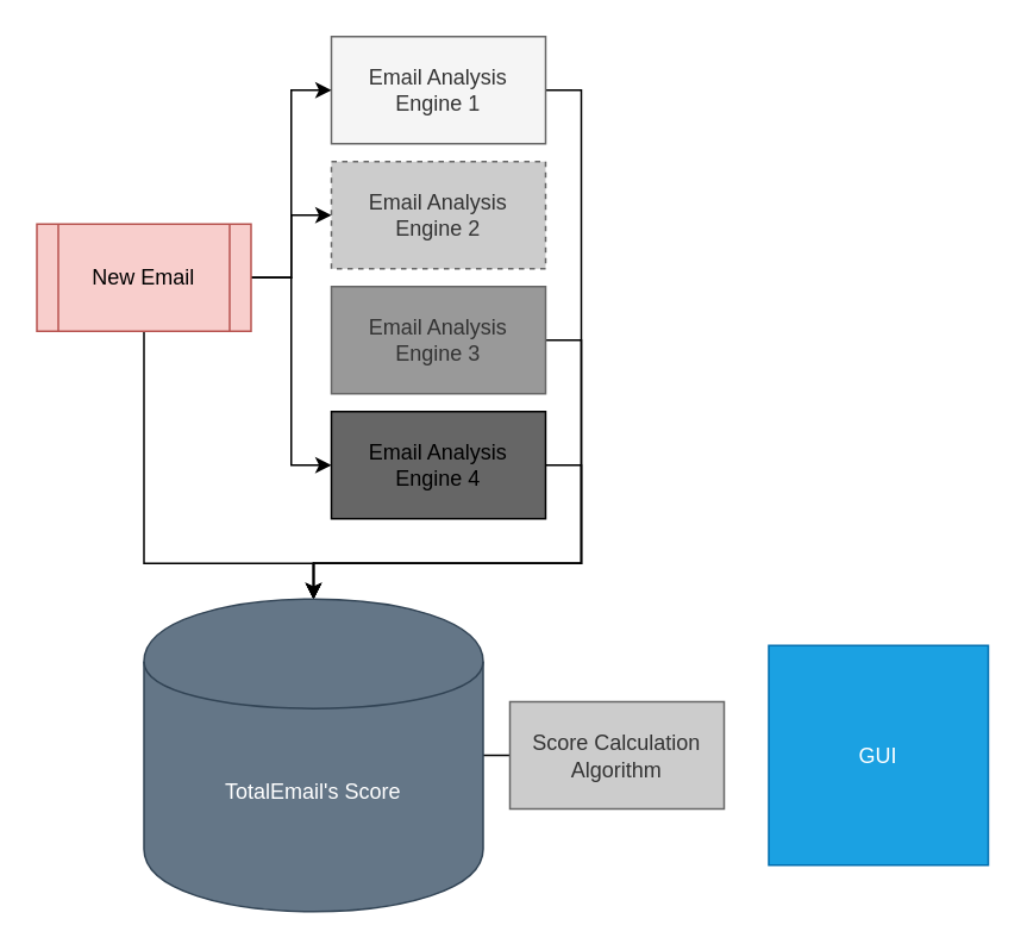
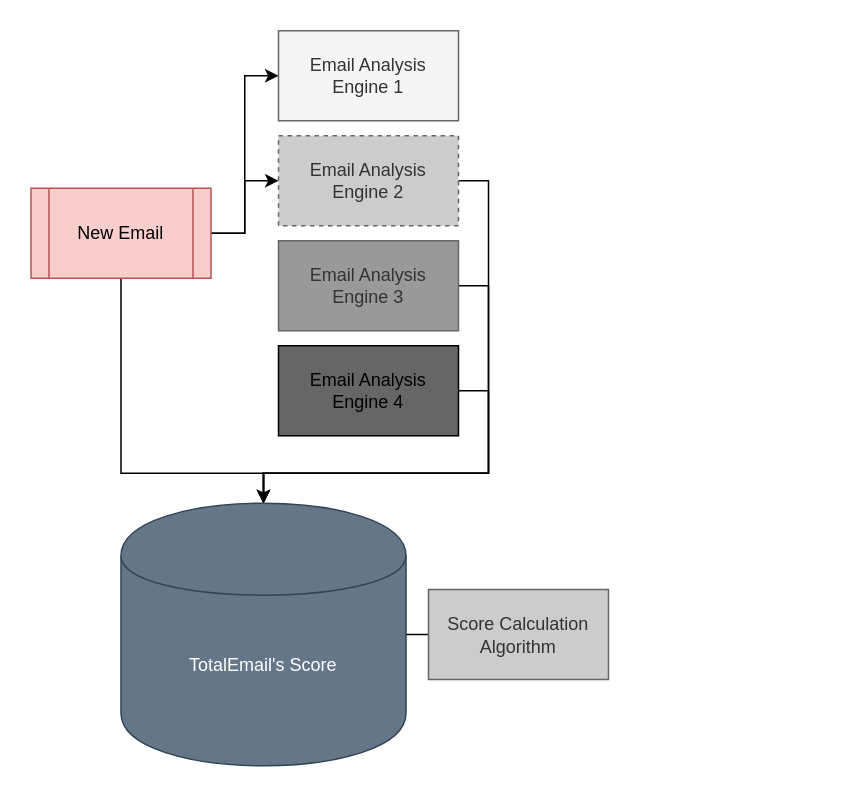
- <mxCell id="2" style="edgeStyle=orthogonalEdgeStyle;rounded=0;orthogonalLoop=1;jettySize=auto;html=1;exitX=1;exitY=0.5;exitDx=0;exitDy=0;entryX=0.5;entryY=0;entryDx=0;entryDy=0;" edge="1" parent="1" source="3" target="16"><mxGeometry relative="1" as="geometry"><Array as="points"><mxPoint x="325" y="50" /><mxPoint x="325" y="315" /><mxPoint x="175" y="315" /></Array></mxGeometry></mxCell>
+ <mxCell id="4" style="edgeStyle=orthogonalEdgeStyle;rounded=0;orthogonalLoop=1;jettySize=auto;html=1;exitX=1;exitY=0.5;exitDx=0;exitDy=0;entryX=0.5;entryY=0;entryDx=0;entryDy=0;" edge="1" parent="1" source="5" target="16"><mxGeometry relative="1" as="geometry"><mxPoint x="520" y="375" as="targetPoint" /><Array as="points"><mxPoint x="325" y="120" /><mxPoint x="325" y="315" /><mxPoint x="175" y="315" /></Array></mxGeometry></mxCell>
- <mxCell id="12" style="edgeStyle=orthogonalEdgeStyle;rounded=0;orthogonalLoop=1;jettySize=auto;html=1;exitX=1;exitY=0.5;exitDx=0;exitDy=0;entryX=0;entryY=0.5;entryDx=0;entryDy=0;" edge="1" parent="1" source="14" target="9"><mxGeometry relative="1" as="geometry" /></mxCell>
- <mxCell id="17" value="GUI" style="whiteSpace=wrap;html=1;aspect=fixed;fillColor=#1ba1e2;strokeColor=#006EAF;fontColor=#ffffff;" vertex="1" parent="1"><mxGeometry x="430" y="361" width="123" height="123" as="geometry" /></mxCell>
